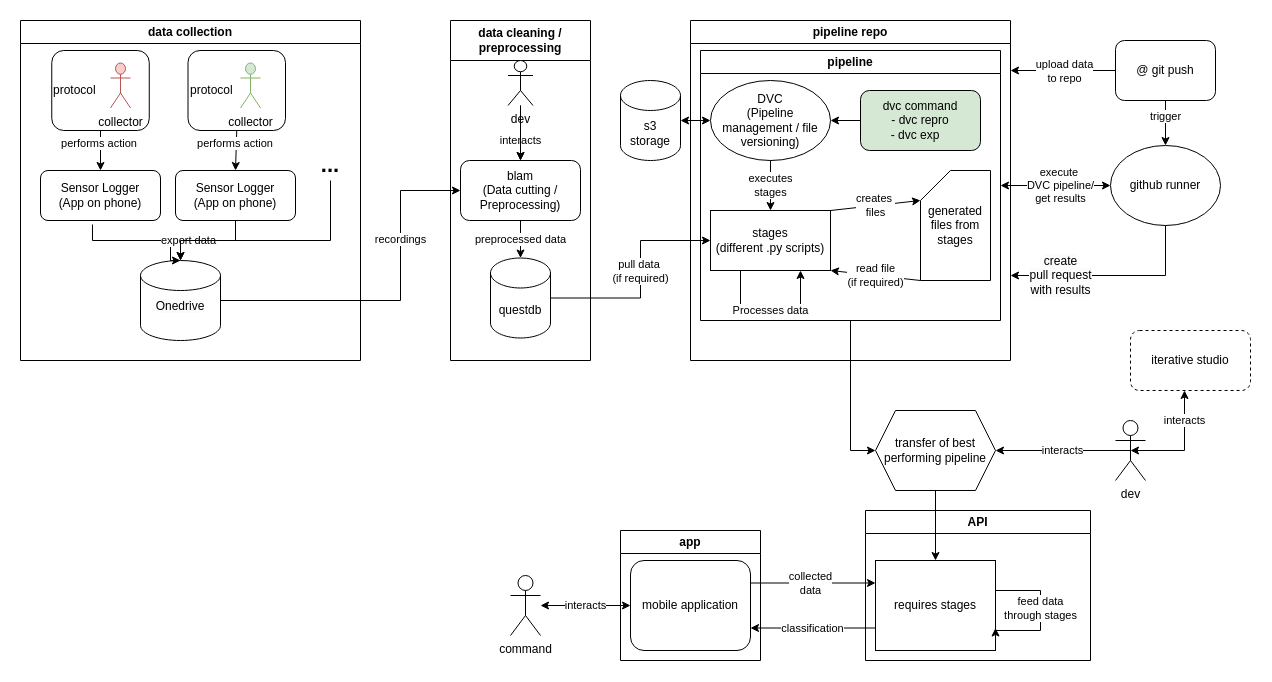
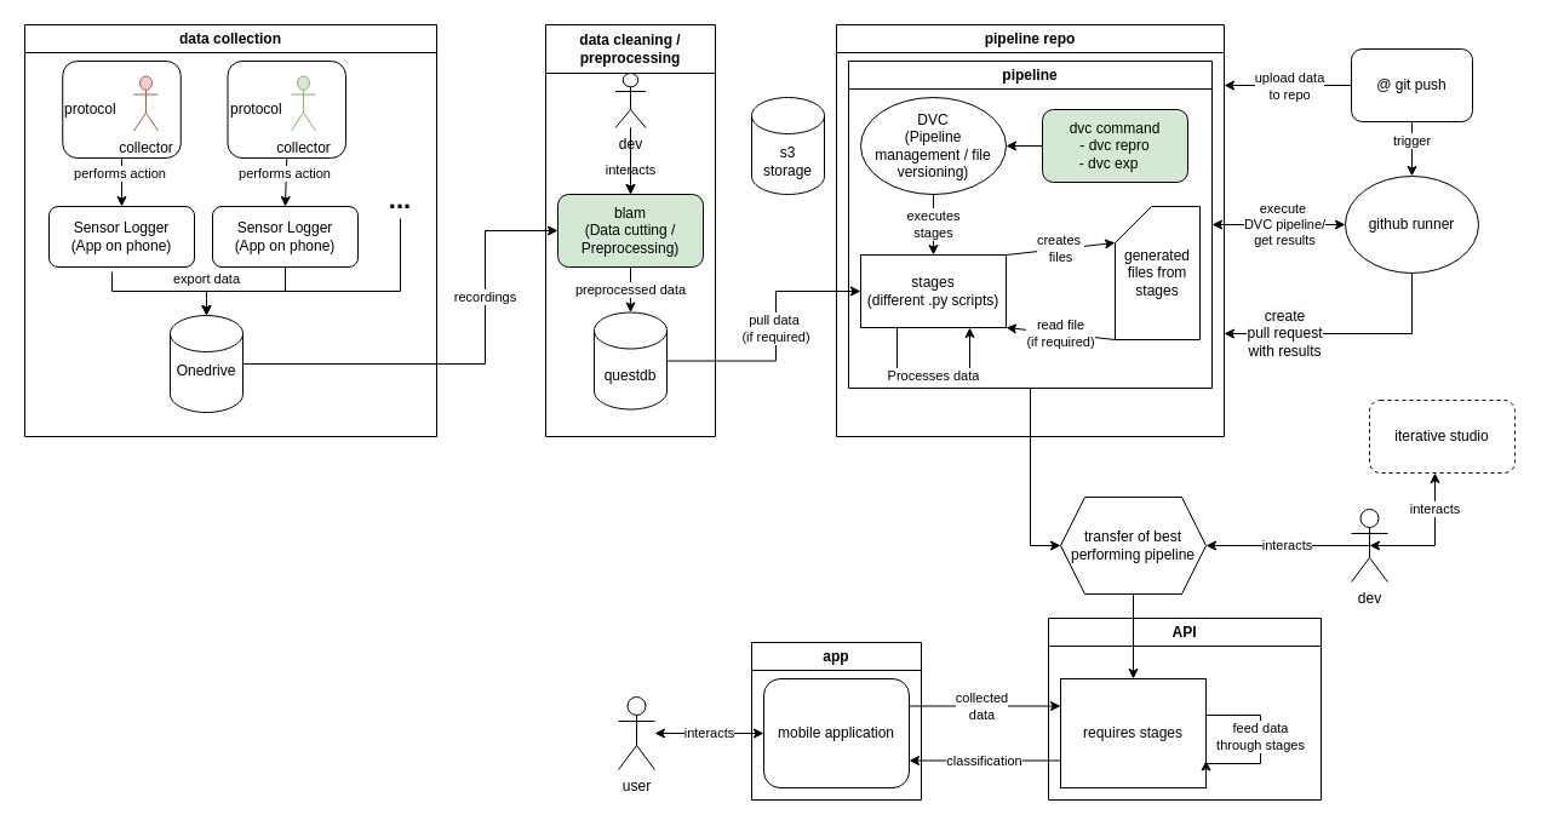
- <mxCell id="35" value="" style="endArrow=classic;startArrow=classic;html=1;rounded=0;exitX=1;exitY=0.5;exitDx=0;exitDy=0;exitPerimeter=0;entryX=0;entryY=0.5;entryDx=0;entryDy=0;" edge="1" parent="1" source="34" target="26"><mxGeometry width="50" height="50" relative="1" as="geometry"><mxPoint x="1105" y="-50" as="sourcePoint" /><mxPoint x="1155" y="-100" as="targetPoint" /><Array as="points" /></mxGeometry></mxCell>
- <mxCell id="17" value="blam&lt;br&gt;(Data cutting / Preprocessing)" style="rounded=1;whiteSpace=wrap;html=1;" vertex="1" parent="16"><mxGeometry x="10" y="140" width="120" height="60" as="geometry" /></mxCell>
+ <mxCell id="17" value="blam&lt;br&gt;(Data cutting / Preprocessing)" style="rounded=1;whiteSpace=wrap;html=1;fillColor=#d5e8d4;" vertex="1" parent="16"><mxGeometry x="10" y="140" width="120" height="60" as="geometry" /></mxCell>
- <mxCell id="11" value="&#10;&lt;span style=&quot;color: rgb(0, 0, 0); font-family: Helvetica; font-size: 12px; font-style: normal; font-variant-ligatures: normal; font-variant-caps: normal; font-weight: 400; letter-spacing: normal; orphans: 2; text-align: center; text-indent: 0px; text-transform: none; widows: 2; word-spacing: 0px; -webkit-text-stroke-width: 0px; background-color: rgb(251, 251, 251); text-decoration-thickness: initial; text-decoration-style: initial; text-decoration-color: initial; float: none; display: inline !important;&quot;&gt;Onedrive&lt;/span&gt;&#10;&#10;" style="shape=cylinder3;whiteSpace=wrap;html=1;boundedLbl=1;backgroundOutline=1;size=15;" vertex="1" parent="2"><mxGeometry x="120" y="240" width="80" height="80" as="geometry" /></mxCell>
+ <mxCell id="11" value="&#10;&lt;span style=&quot;color: rgb(0, 0, 0); font-family: Helvetica; font-size: 12px; font-style: normal; font-variant-ligatures: normal; font-variant-caps: normal; font-weight: 400; letter-spacing: normal; orphans: 2; text-align: center; text-indent: 0px; text-transform: none; widows: 2; word-spacing: 0px; -webkit-text-stroke-width: 0px; background-color: rgb(251, 251, 251); text-decoration-thickness: initial; text-decoration-style: initial; text-decoration-color: initial; float: none; display: inline !important;&quot;&gt;Onedrive&lt;/span&gt;&#10;&#10;" style="shape=cylinder3;whiteSpace=wrap;html=1;boundedLbl=1;backgroundOutline=1;size=15;" vertex="1" parent="2"><mxGeometry x="120" y="240" width="60" height="80" as="geometry" /></mxCell>
- <mxCell id="59" value="command" style="shape=umlActor;verticalLabelPosition=bottom;verticalAlign=top;html=1;outlineConnect=0;" vertex="1" parent="57"><mxGeometry x="-110" y="45" width="30" height="60" as="geometry" /></mxCell>
+ <mxCell id="59" value="user" style="shape=umlActor;verticalLabelPosition=bottom;verticalAlign=top;html=1;outlineConnect=0;" vertex="1" parent="57"><mxGeometry x="-110" y="45" width="30" height="60" as="geometry" /></mxCell>
